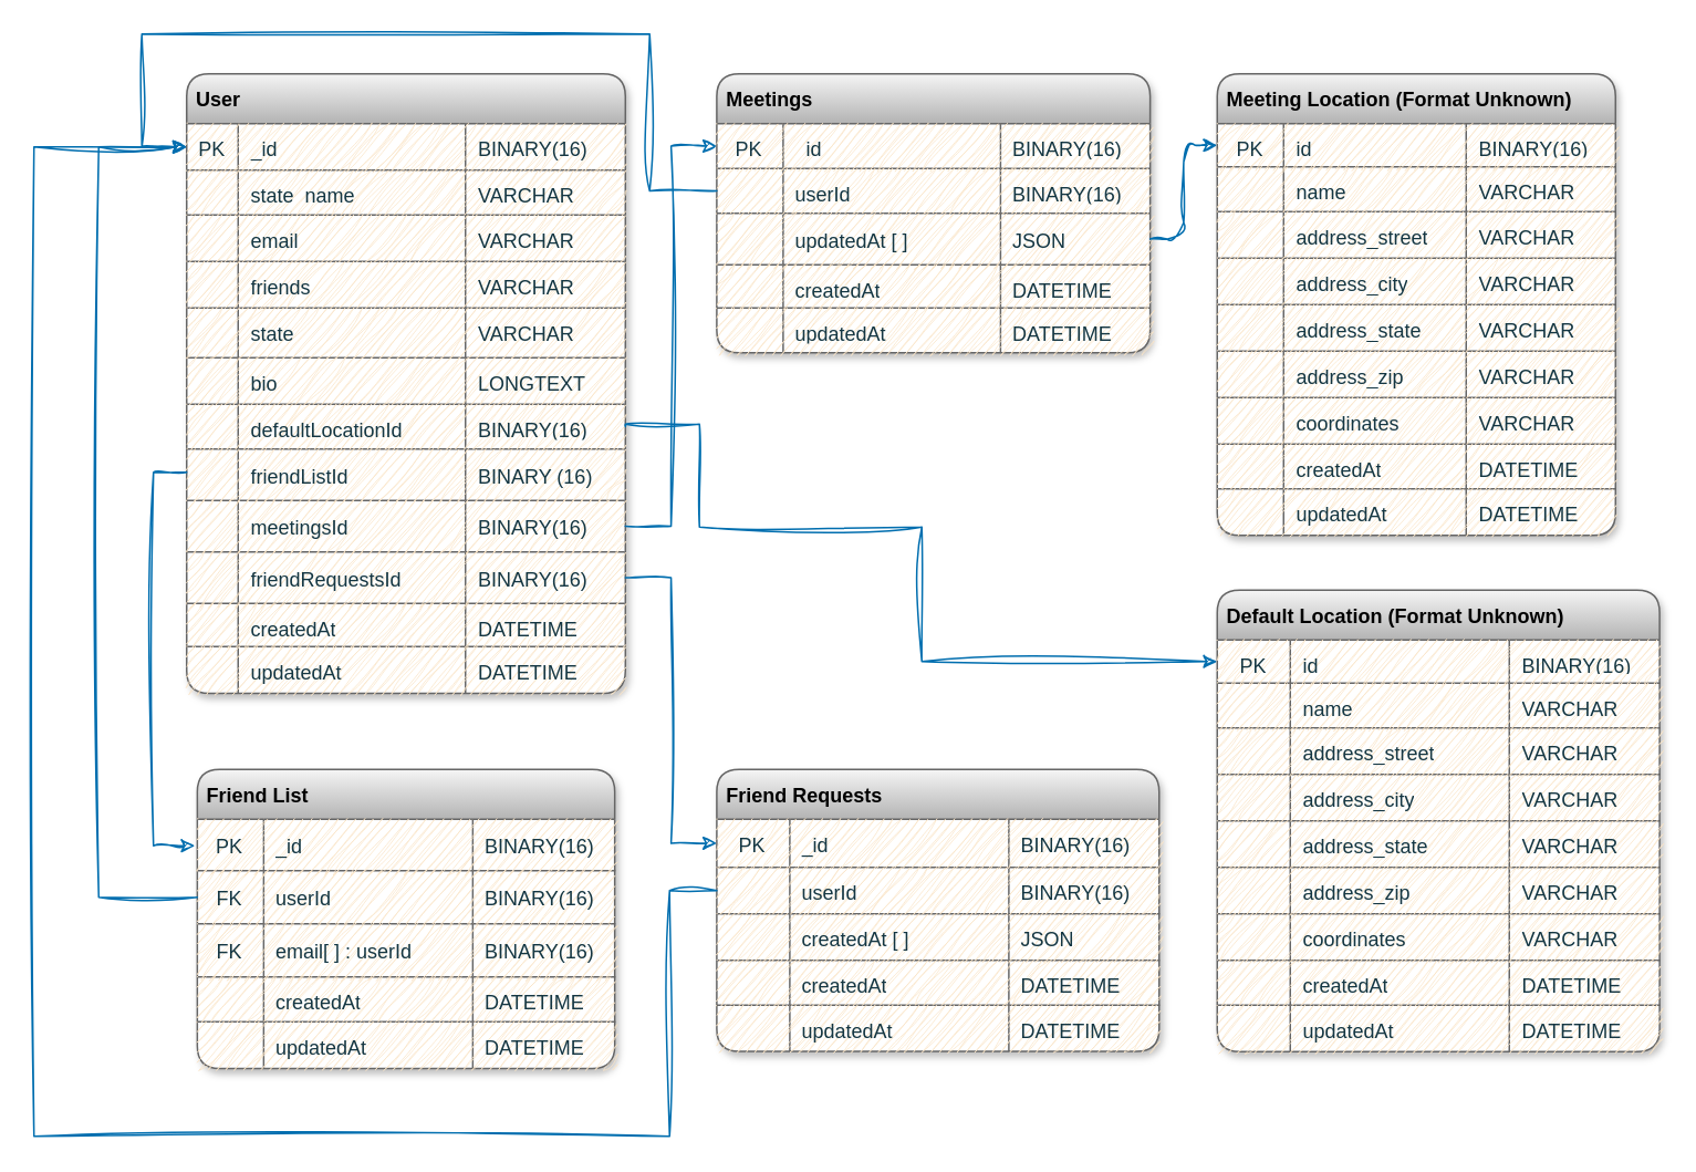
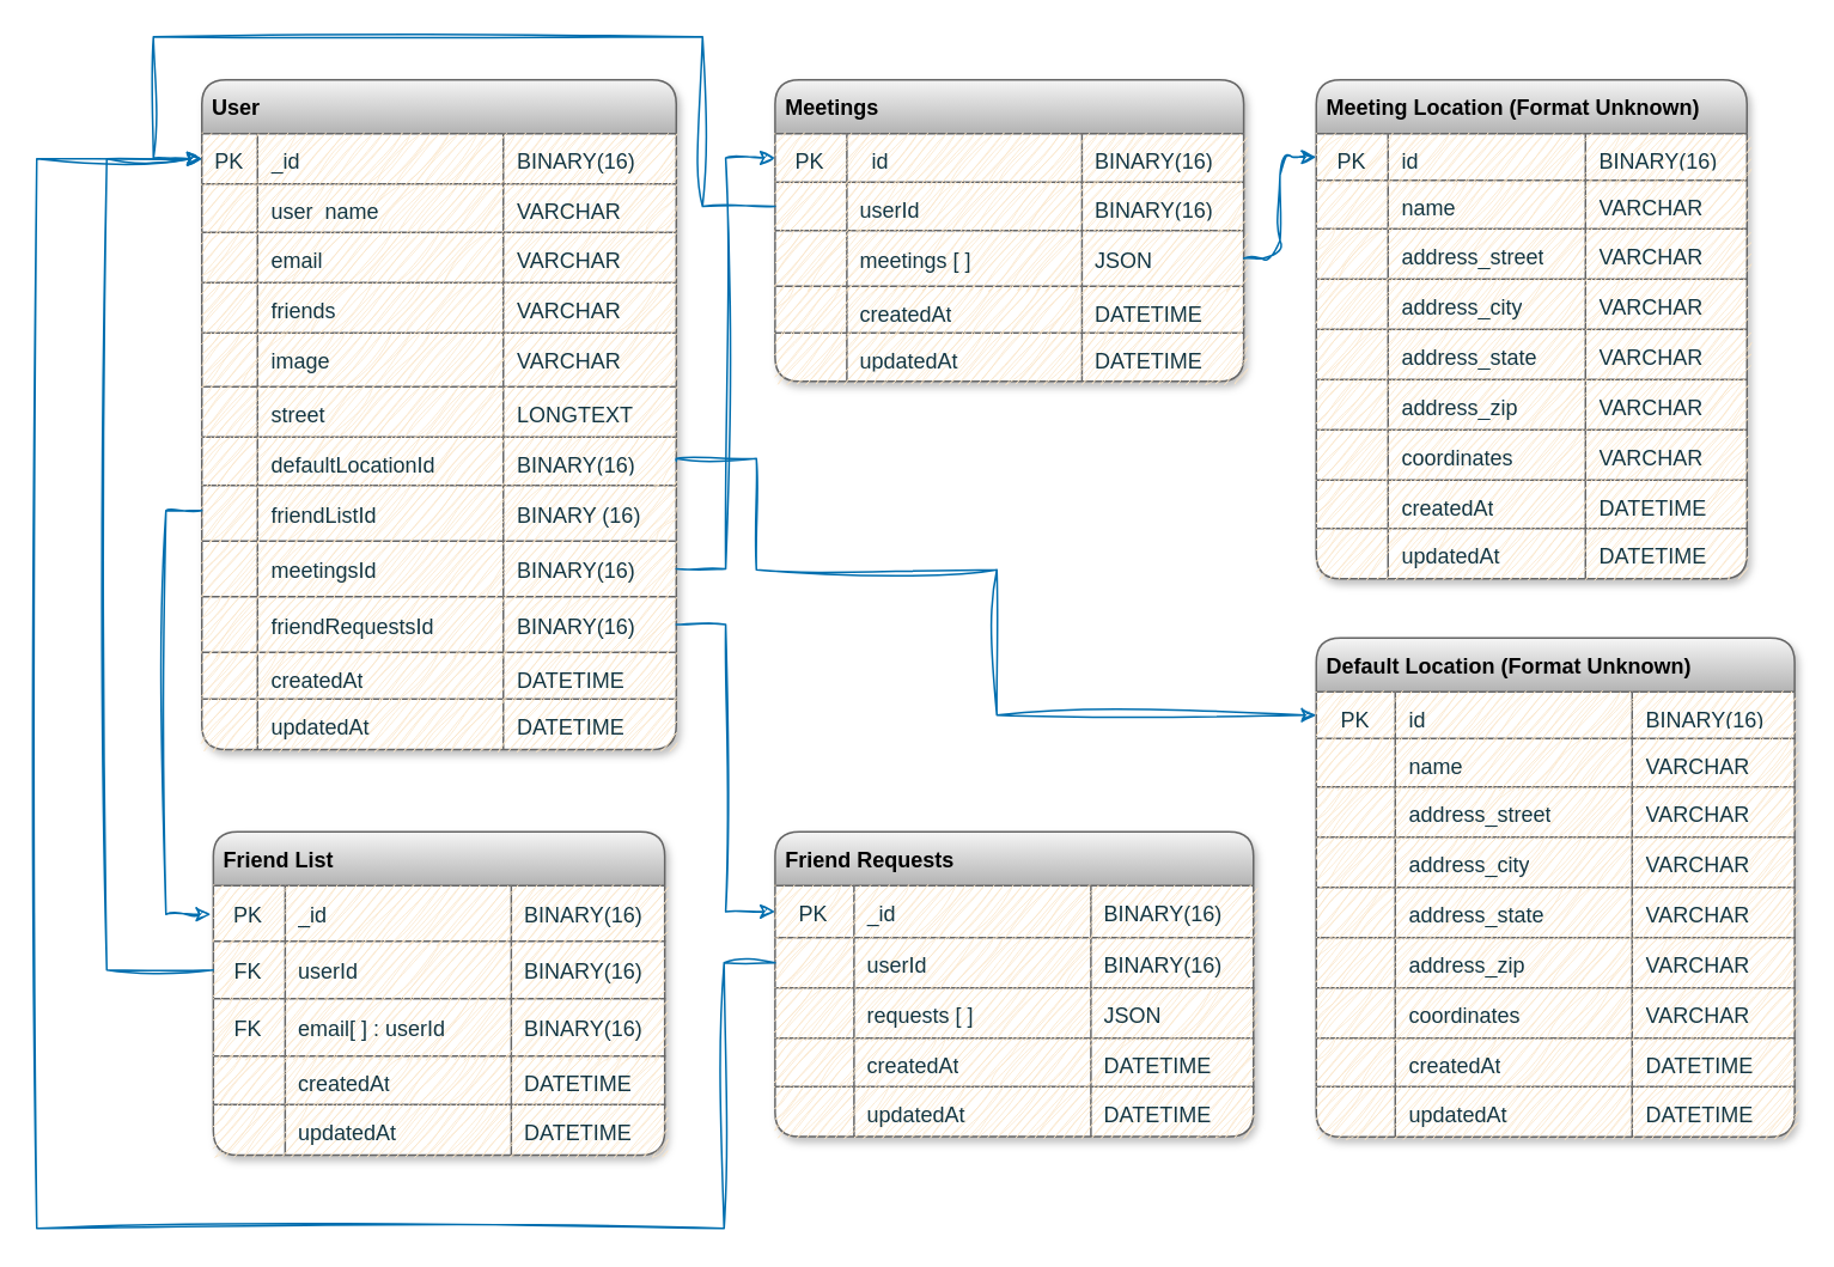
- <mxCell id="104" value="state_name" style="shape=partialRectangle;html=1;whiteSpace=wrap;connectable=0;fillColor=#FAE5C7;top=0;left=0;bottom=0;right=0;overflow=hidden;labelBackgroundColor=none;strokeColor=#0F8B8D;strokeWidth=0;spacing=0;spacingTop=8;spacingLeft=8;spacingRight=8;spacingBottom=6;align=left;fontColor=#143642;shadow=0;rounded=1;sketch=1;curveFitting=1;jiggle=2;verticalAlign=middle;" parent="102" vertex="1"><mxGeometry x="31" width="137" height="27" as="geometry"><mxRectangle width="137" height="27" as="alternateBounds" /></mxGeometry></mxCell>
+ <mxCell id="104" value="user_name" style="shape=partialRectangle;html=1;whiteSpace=wrap;connectable=0;fillColor=#FAE5C7;top=0;left=0;bottom=0;right=0;overflow=hidden;labelBackgroundColor=none;strokeColor=#0F8B8D;strokeWidth=0;spacing=0;spacingTop=8;spacingLeft=8;spacingRight=8;spacingBottom=6;align=left;fontColor=#143642;shadow=0;rounded=1;sketch=1;curveFitting=1;jiggle=2;verticalAlign=middle;" parent="102" vertex="1"><mxGeometry x="31" width="137" height="27" as="geometry"><mxRectangle width="137" height="27" as="alternateBounds" /></mxGeometry></mxCell>
- <mxCell id="157" value="updatedAt [ ]" style="shape=partialRectangle;html=1;whiteSpace=wrap;connectable=0;fillColor=#FAE5C7;top=0;left=0;bottom=0;right=0;overflow=hidden;labelBackgroundColor=none;strokeColor=#0F8B8D;strokeWidth=0;spacing=0;spacingTop=8;spacingLeft=8;spacingRight=8;spacingBottom=6;align=left;fontColor=#143642;shadow=0;rounded=1;sketch=1;curveFitting=1;jiggle=2;" parent="155" vertex="1"><mxGeometry x="40" width="131" height="31" as="geometry"><mxRectangle width="131" height="31" as="alternateBounds" /></mxGeometry></mxCell>
+ <mxCell id="157" value="meetings [ ]" style="shape=partialRectangle;html=1;whiteSpace=wrap;connectable=0;fillColor=#FAE5C7;top=0;left=0;bottom=0;right=0;overflow=hidden;labelBackgroundColor=none;strokeColor=#0F8B8D;strokeWidth=0;spacing=0;spacingTop=8;spacingLeft=8;spacingRight=8;spacingBottom=6;align=left;fontColor=#143642;shadow=0;rounded=1;sketch=1;curveFitting=1;jiggle=2;" parent="155" vertex="1"><mxGeometry x="40" width="131" height="31" as="geometry"><mxRectangle width="131" height="31" as="alternateBounds" /></mxGeometry></mxCell>
- <mxCell id="116" value="state&lt;span style=&quot;white-space: pre;&quot;&gt;&#09;&lt;/span&gt;&lt;span style=&quot;white-space: pre;&quot;&gt;&#09;&lt;/span&gt;" style="shape=partialRectangle;html=1;whiteSpace=wrap;connectable=0;fillColor=#FAE5C7;top=0;left=0;bottom=0;right=0;overflow=hidden;labelBackgroundColor=none;strokeColor=#0F8B8D;strokeWidth=0;spacing=0;spacingTop=8;spacingLeft=8;spacingRight=8;spacingBottom=6;align=left;fontColor=#143642;shadow=0;rounded=1;sketch=1;curveFitting=1;jiggle=2;verticalAlign=middle;" parent="114" vertex="1"><mxGeometry x="31" width="137" height="30" as="geometry"><mxRectangle width="137" height="30" as="alternateBounds" /></mxGeometry></mxCell>
+ <mxCell id="116" value="image&lt;span style=&quot;white-space: pre;&quot;&gt;&#09;&lt;/span&gt;&lt;span style=&quot;white-space: pre;&quot;&gt;&#09;&lt;/span&gt;" style="shape=partialRectangle;html=1;whiteSpace=wrap;connectable=0;fillColor=#FAE5C7;top=0;left=0;bottom=0;right=0;overflow=hidden;labelBackgroundColor=none;strokeColor=#0F8B8D;strokeWidth=0;spacing=0;spacingTop=8;spacingLeft=8;spacingRight=8;spacingBottom=6;align=left;fontColor=#143642;shadow=0;rounded=1;sketch=1;curveFitting=1;jiggle=2;verticalAlign=middle;" parent="114" vertex="1"><mxGeometry x="31" width="137" height="30" as="geometry"><mxRectangle width="137" height="30" as="alternateBounds" /></mxGeometry></mxCell>
- <mxCell id="120" value="bio&lt;span style=&quot;white-space: pre;&quot;&gt;&#09;&lt;/span&gt;" style="shape=partialRectangle;html=1;whiteSpace=wrap;connectable=0;fillColor=#FAE5C7;top=0;left=0;bottom=0;right=0;overflow=hidden;labelBackgroundColor=none;strokeColor=#0F8B8D;strokeWidth=0;spacing=0;spacingTop=8;spacingLeft=8;spacingRight=8;spacingBottom=6;align=left;fontColor=#143642;shadow=0;rounded=1;sketch=1;curveFitting=1;jiggle=2;verticalAlign=middle;" parent="118" vertex="1"><mxGeometry x="31" width="137" height="28" as="geometry"><mxRectangle width="137" height="28" as="alternateBounds" /></mxGeometry></mxCell>
+ <mxCell id="120" value="street&lt;span style=&quot;white-space: pre;&quot;&gt;&#09;&lt;/span&gt;" style="shape=partialRectangle;html=1;whiteSpace=wrap;connectable=0;fillColor=#FAE5C7;top=0;left=0;bottom=0;right=0;overflow=hidden;labelBackgroundColor=none;strokeColor=#0F8B8D;strokeWidth=0;spacing=0;spacingTop=8;spacingLeft=8;spacingRight=8;spacingBottom=6;align=left;fontColor=#143642;shadow=0;rounded=1;sketch=1;curveFitting=1;jiggle=2;verticalAlign=middle;" parent="118" vertex="1"><mxGeometry x="31" width="137" height="28" as="geometry"><mxRectangle width="137" height="28" as="alternateBounds" /></mxGeometry></mxCell>
- <mxCell id="181" value="createdAt [ ]" style="shape=partialRectangle;html=1;whiteSpace=wrap;connectable=0;fillColor=#FAE5C7;top=0;left=0;bottom=0;right=0;overflow=hidden;labelBackgroundColor=none;strokeColor=#0F8B8D;strokeWidth=0;spacing=0;spacingTop=8;spacingLeft=8;spacingRight=8;spacingBottom=6;align=left;fontColor=#143642;shadow=0;rounded=1;sketch=1;curveFitting=1;jiggle=2;" vertex="1" parent="179"><mxGeometry x="44" width="132" height="28" as="geometry"><mxRectangle width="132" height="28" as="alternateBounds" /></mxGeometry></mxCell>
+ <mxCell id="181" value="requests [ ]" style="shape=partialRectangle;html=1;whiteSpace=wrap;connectable=0;fillColor=#FAE5C7;top=0;left=0;bottom=0;right=0;overflow=hidden;labelBackgroundColor=none;strokeColor=#0F8B8D;strokeWidth=0;spacing=0;spacingTop=8;spacingLeft=8;spacingRight=8;spacingBottom=6;align=left;fontColor=#143642;shadow=0;rounded=1;sketch=1;curveFitting=1;jiggle=2;" vertex="1" parent="179"><mxGeometry x="44" width="132" height="28" as="geometry"><mxRectangle width="132" height="28" as="alternateBounds" /></mxGeometry></mxCell>
